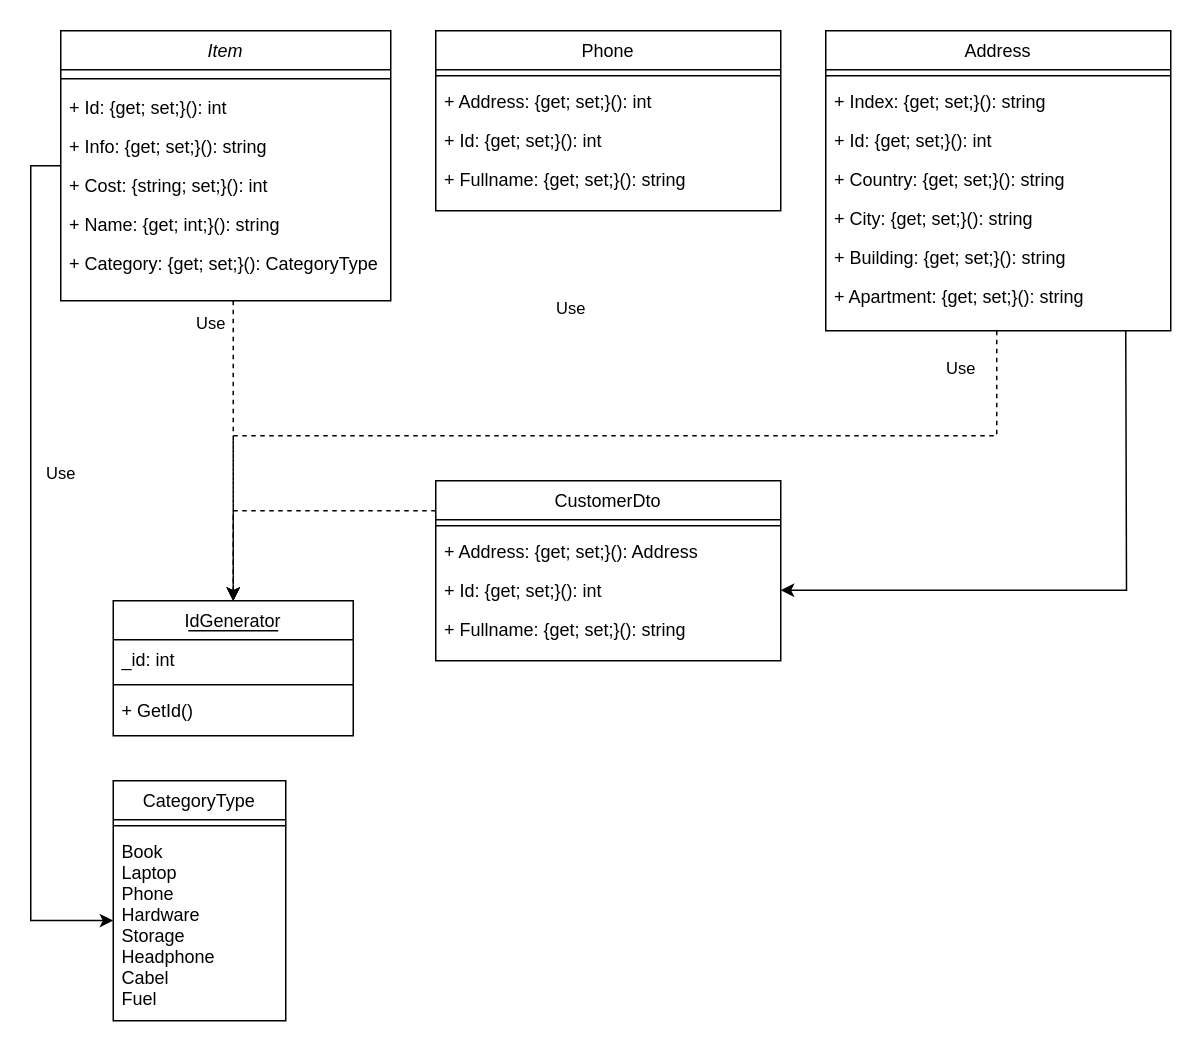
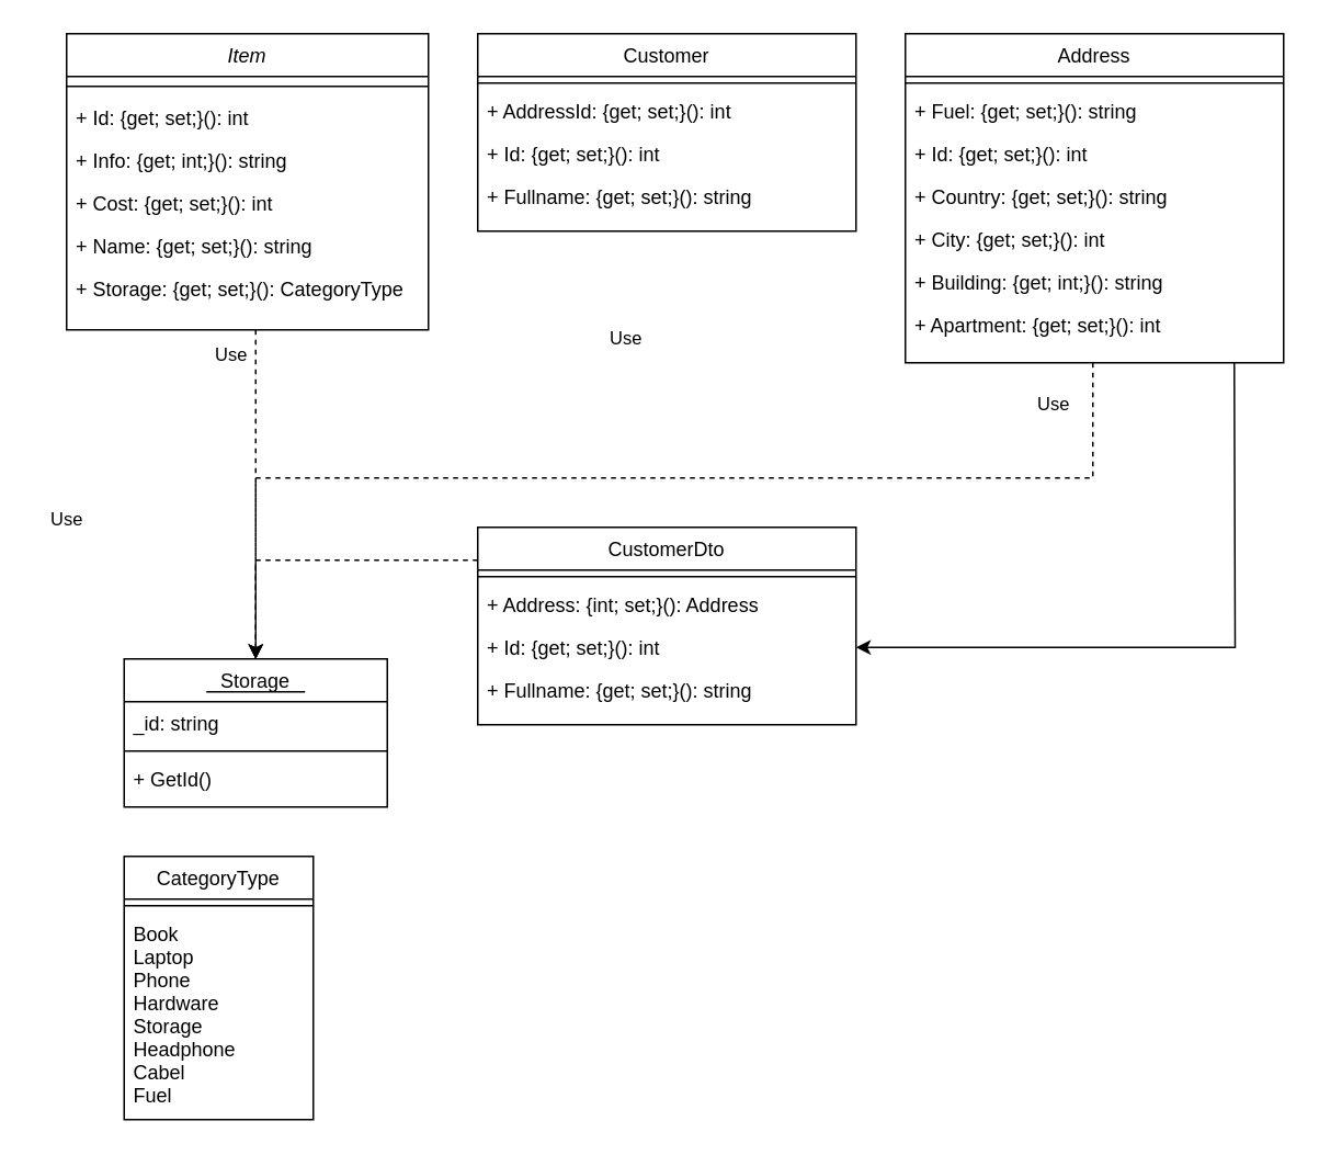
- <mxCell id="15" value="Phone" style="swimlane;fontStyle=0;align=center;verticalAlign=top;childLayout=stackLayout;horizontal=1;startSize=26;horizontalStack=0;resizeParent=1;resizeLast=0;collapsible=1;marginBottom=0;rounded=0;shadow=0;strokeWidth=1;" parent="1" vertex="1"><mxGeometry x="290" y="20" width="230" height="120" as="geometry"><mxRectangle x="550" y="140" width="160" height="26" as="alternateBounds" /></mxGeometry></mxCell>
+ <mxCell id="15" value="Customer" style="swimlane;fontStyle=0;align=center;verticalAlign=top;childLayout=stackLayout;horizontal=1;startSize=26;horizontalStack=0;resizeParent=1;resizeLast=0;collapsible=1;marginBottom=0;rounded=0;shadow=0;strokeWidth=1;" parent="1" vertex="1"><mxGeometry x="290" y="20" width="230" height="120" as="geometry"><mxRectangle x="550" y="140" width="160" height="26" as="alternateBounds" /></mxGeometry></mxCell>
- <mxCell id="17" value="+ Address: {get; set;}(): int" style="text;align=left;verticalAlign=top;spacingLeft=4;spacingRight=4;overflow=hidden;rotatable=0;points=[[0,0.5],[1,0.5]];portConstraint=eastwest;rounded=0;shadow=0;html=0;" parent="15" vertex="1"><mxGeometry y="34" width="230" height="26" as="geometry" /></mxCell>
+ <mxCell id="17" value="+ AddressId: {get; set;}(): int" style="text;align=left;verticalAlign=top;spacingLeft=4;spacingRight=4;overflow=hidden;rotatable=0;points=[[0,0.5],[1,0.5]];portConstraint=eastwest;rounded=0;shadow=0;html=0;" parent="15" vertex="1"><mxGeometry y="34" width="230" height="26" as="geometry" /></mxCell>
- <mxCell id="25" value="+ Index: {get; set;}(): string" style="text;align=left;verticalAlign=top;spacingLeft=4;spacingRight=4;overflow=hidden;rotatable=0;points=[[0,0.5],[1,0.5]];portConstraint=eastwest;rounded=0;shadow=0;html=0;" parent="23" vertex="1"><mxGeometry y="34" width="230" height="26" as="geometry" /></mxCell>
+ <mxCell id="25" value="+ Fuel: {get; set;}(): string" style="text;align=left;verticalAlign=top;spacingLeft=4;spacingRight=4;overflow=hidden;rotatable=0;points=[[0,0.5],[1,0.5]];portConstraint=eastwest;rounded=0;shadow=0;html=0;" parent="23" vertex="1"><mxGeometry y="34" width="230" height="26" as="geometry" /></mxCell>
- <mxCell id="6" value="+ Info: {get; set;}(): string" style="text;align=left;verticalAlign=top;spacingLeft=4;spacingRight=4;overflow=hidden;rotatable=0;points=[[0,0.5],[1,0.5]];portConstraint=eastwest;rounded=0;shadow=0;html=0;" parent="3" vertex="1"><mxGeometry y="64" width="220" height="26" as="geometry" /></mxCell>
+ <mxCell id="6" value="+ Info: {get; int;}(): string" style="text;align=left;verticalAlign=top;spacingLeft=4;spacingRight=4;overflow=hidden;rotatable=0;points=[[0,0.5],[1,0.5]];portConstraint=eastwest;rounded=0;shadow=0;html=0;" parent="3" vertex="1"><mxGeometry y="64" width="220" height="26" as="geometry" /></mxCell>
- <mxCell id="7" value="+ Cost: {string; set;}(): int" style="text;align=left;verticalAlign=top;spacingLeft=4;spacingRight=4;overflow=hidden;rotatable=0;points=[[0,0.5],[1,0.5]];portConstraint=eastwest;rounded=0;shadow=0;html=0;" parent="3" vertex="1"><mxGeometry y="90" width="220" height="26" as="geometry" /></mxCell>
+ <mxCell id="7" value="+ Cost: {get; set;}(): int" style="text;align=left;verticalAlign=top;spacingLeft=4;spacingRight=4;overflow=hidden;rotatable=0;points=[[0,0.5],[1,0.5]];portConstraint=eastwest;rounded=0;shadow=0;html=0;" parent="3" vertex="1"><mxGeometry y="90" width="220" height="26" as="geometry" /></mxCell>
- <mxCell id="28" value="+ City: {get; set;}(): string" style="text;align=left;verticalAlign=top;spacingLeft=4;spacingRight=4;overflow=hidden;rotatable=0;points=[[0,0.5],[1,0.5]];portConstraint=eastwest;rounded=0;shadow=0;html=0;" parent="23" vertex="1"><mxGeometry y="112" width="230" height="26" as="geometry" /></mxCell>
+ <mxCell id="28" value="+ City: {get; set;}(): int" style="text;align=left;verticalAlign=top;spacingLeft=4;spacingRight=4;overflow=hidden;rotatable=0;points=[[0,0.5],[1,0.5]];portConstraint=eastwest;rounded=0;shadow=0;html=0;" parent="23" vertex="1"><mxGeometry y="112" width="230" height="26" as="geometry" /></mxCell>
- <mxCell id="8" value="+ Name: {get; int;}(): string" style="text;align=left;verticalAlign=top;spacingLeft=4;spacingRight=4;overflow=hidden;rotatable=0;points=[[0,0.5],[1,0.5]];portConstraint=eastwest;rounded=0;shadow=0;html=0;" parent="3" vertex="1"><mxGeometry y="116" width="220" height="26" as="geometry" /></mxCell>
+ <mxCell id="8" value="+ Name: {get; set;}(): string" style="text;align=left;verticalAlign=top;spacingLeft=4;spacingRight=4;overflow=hidden;rotatable=0;points=[[0,0.5],[1,0.5]];portConstraint=eastwest;rounded=0;shadow=0;html=0;" parent="3" vertex="1"><mxGeometry y="116" width="220" height="26" as="geometry" /></mxCell>
- <mxCell id="29" value="+ Building: {get; set;}(): string" style="text;align=left;verticalAlign=top;spacingLeft=4;spacingRight=4;overflow=hidden;rotatable=0;points=[[0,0.5],[1,0.5]];portConstraint=eastwest;rounded=0;shadow=0;html=0;" parent="23" vertex="1"><mxGeometry y="138" width="230" height="26" as="geometry" /></mxCell>
+ <mxCell id="29" value="+ Building: {get; int;}(): string" style="text;align=left;verticalAlign=top;spacingLeft=4;spacingRight=4;overflow=hidden;rotatable=0;points=[[0,0.5],[1,0.5]];portConstraint=eastwest;rounded=0;shadow=0;html=0;" parent="23" vertex="1"><mxGeometry y="138" width="230" height="26" as="geometry" /></mxCell>
- <mxCell id="9" value="+ Category: {get; set;}(): CategoryType" style="text;align=left;verticalAlign=top;spacingLeft=4;spacingRight=4;overflow=hidden;rotatable=0;points=[[0,0.5],[1,0.5]];portConstraint=eastwest;rounded=0;shadow=0;html=0;" parent="3" vertex="1"><mxGeometry y="142" width="220" height="26" as="geometry" /></mxCell>
+ <mxCell id="9" value="+ Storage: {get; set;}(): CategoryType" style="text;align=left;verticalAlign=top;spacingLeft=4;spacingRight=4;overflow=hidden;rotatable=0;points=[[0,0.5],[1,0.5]];portConstraint=eastwest;rounded=0;shadow=0;html=0;" parent="3" vertex="1"><mxGeometry y="142" width="220" height="26" as="geometry" /></mxCell>
- <mxCell id="30" value="+ Apartment: {get; set;}(): string" style="text;align=left;verticalAlign=top;spacingLeft=4;spacingRight=4;overflow=hidden;rotatable=0;points=[[0,0.5],[1,0.5]];portConstraint=eastwest;rounded=0;shadow=0;html=0;" parent="23" vertex="1"><mxGeometry y="164" width="230" height="36" as="geometry" /></mxCell>
+ <mxCell id="30" value="+ Apartment: {get; set;}(): int" style="text;align=left;verticalAlign=top;spacingLeft=4;spacingRight=4;overflow=hidden;rotatable=0;points=[[0,0.5],[1,0.5]];portConstraint=eastwest;rounded=0;shadow=0;html=0;" parent="23" vertex="1"><mxGeometry y="164" width="230" height="36" as="geometry" /></mxCell>
- <mxCell id="39" value="+ Address: {get; set;}(): Address" style="text;align=left;verticalAlign=top;spacingLeft=4;spacingRight=4;overflow=hidden;rotatable=0;points=[[0,0.5],[1,0.5]];portConstraint=eastwest;rounded=0;shadow=0;html=0;" parent="37" vertex="1"><mxGeometry y="34" width="230" height="26" as="geometry" /></mxCell>
+ <mxCell id="39" value="+ Address: {int; set;}(): Address" style="text;align=left;verticalAlign=top;spacingLeft=4;spacingRight=4;overflow=hidden;rotatable=0;points=[[0,0.5],[1,0.5]];portConstraint=eastwest;rounded=0;shadow=0;html=0;" parent="37" vertex="1"><mxGeometry y="34" width="230" height="26" as="geometry" /></mxCell>
- <mxCell id="36" style="edgeStyle=orthogonalEdgeStyle;rounded=0;orthogonalLoop=1;jettySize=auto;html=1;entryX=0;entryY=0.47;entryDx=0;entryDy=0;entryPerimeter=0;" parent="1" source="3" target="35" edge="1"><mxGeometry relative="1" as="geometry"><Array as="points"><mxPoint x="20" y="110" /><mxPoint x="20" y="613" /></Array></mxGeometry></mxCell>
- <mxCell id="10" value="IdGenerator" style="swimlane;fontStyle=0;align=center;verticalAlign=top;childLayout=stackLayout;horizontal=1;startSize=26;horizontalStack=0;resizeParent=1;resizeLast=0;collapsible=1;marginBottom=0;rounded=0;shadow=0;strokeWidth=1;" parent="1" vertex="1"><mxGeometry x="75" y="400" width="160" height="90" as="geometry"><mxRectangle x="130" y="380" width="160" height="26" as="alternateBounds" /></mxGeometry></mxCell>
+ <mxCell id="10" value="Storage" style="swimlane;fontStyle=0;align=center;verticalAlign=top;childLayout=stackLayout;horizontal=1;startSize=26;horizontalStack=0;resizeParent=1;resizeLast=0;collapsible=1;marginBottom=0;rounded=0;shadow=0;strokeWidth=1;" parent="1" vertex="1"><mxGeometry x="75" y="400" width="160" height="90" as="geometry"><mxRectangle x="130" y="380" width="160" height="26" as="alternateBounds" /></mxGeometry></mxCell>
- <mxCell id="12" value="_id: int" style="text;align=left;verticalAlign=top;spacingLeft=4;spacingRight=4;overflow=hidden;rotatable=0;points=[[0,0.5],[1,0.5]];portConstraint=eastwest;" parent="10" vertex="1"><mxGeometry y="26" width="160" height="26" as="geometry" /></mxCell>
+ <mxCell id="12" value="_id: string" style="text;align=left;verticalAlign=top;spacingLeft=4;spacingRight=4;overflow=hidden;rotatable=0;points=[[0,0.5],[1,0.5]];portConstraint=eastwest;" parent="10" vertex="1"><mxGeometry y="26" width="160" height="26" as="geometry" /></mxCell>
